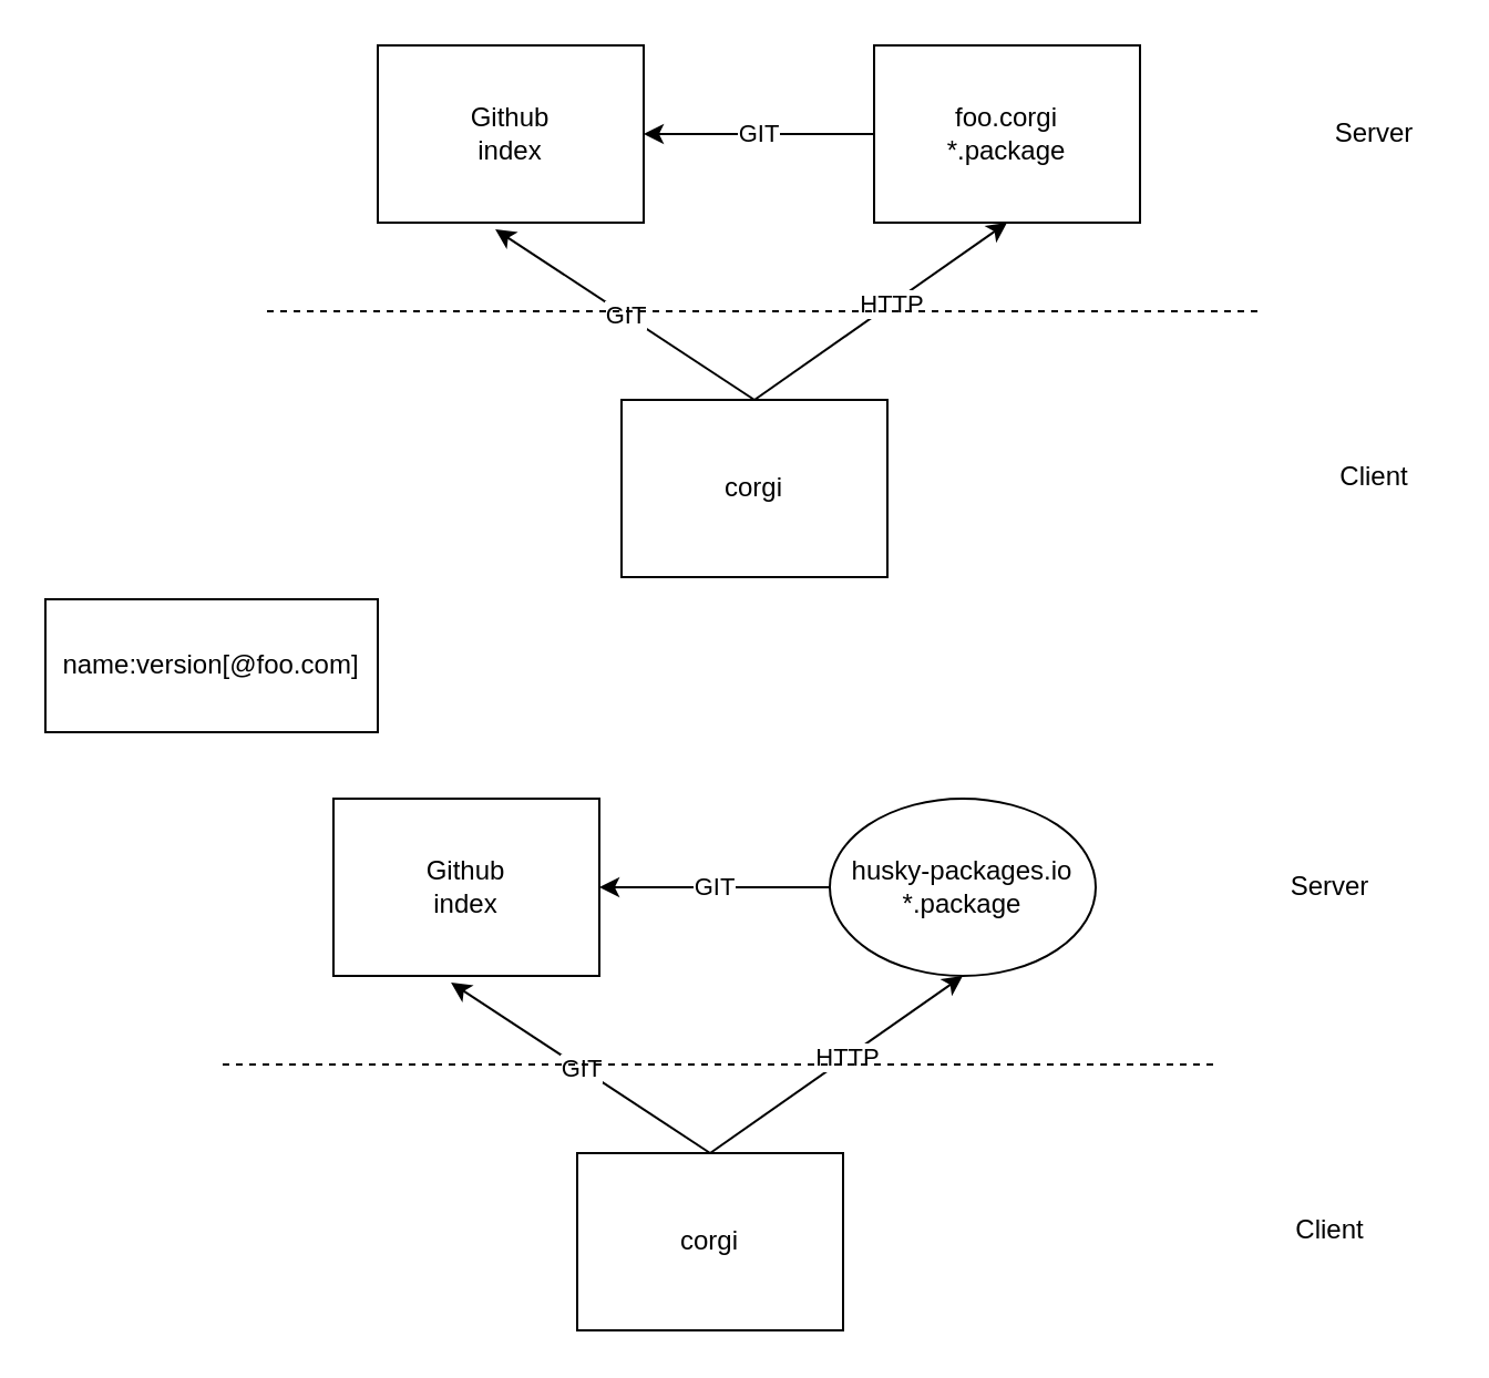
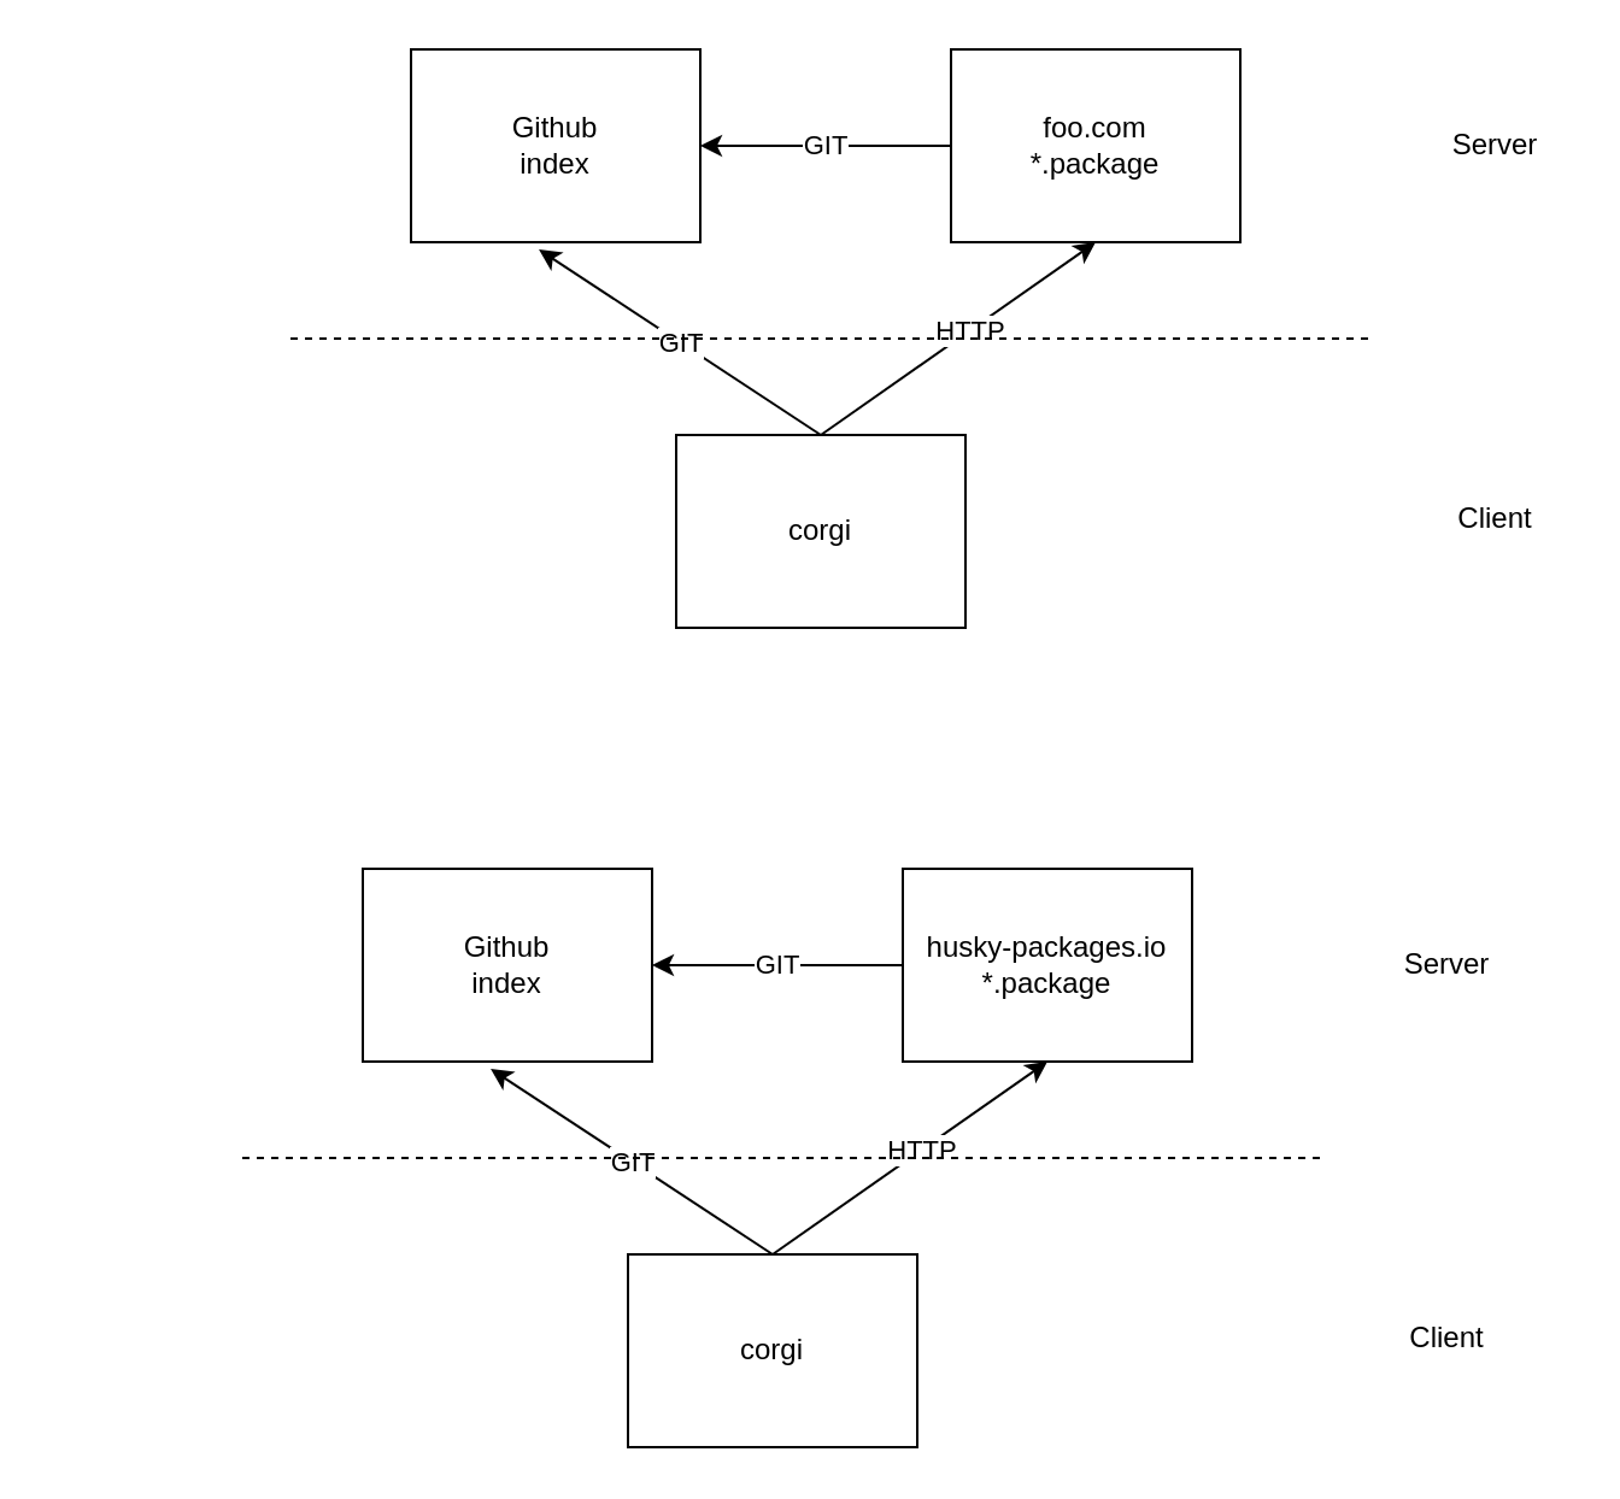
- <mxCell id="13" value="foo.corgi&lt;br&gt;*.package" style="rounded=0;whiteSpace=wrap;html=1;" parent="1" vertex="1"><mxGeometry x="394" y="20" width="120" height="80" as="geometry" /></mxCell>
+ <mxCell id="13" value="foo.com&lt;br&gt;*.package" style="rounded=0;whiteSpace=wrap;html=1;" parent="1" vertex="1"><mxGeometry x="394" y="20" width="120" height="80" as="geometry" /></mxCell>
- <mxCell id="22" value="name:version[@foo.com]" style="rounded=0;whiteSpace=wrap;html=1;" parent="1" vertex="1"><mxGeometry x="20" y="270" width="150" height="60" as="geometry" /></mxCell>
- <mxCell id="3" value="husky-packages.io&lt;br&gt;*.package" style="ellipse;whiteSpace=wrap;html=1;" parent="1" vertex="1"><mxGeometry x="374" y="360" width="120" height="80" as="geometry" /></mxCell>
+ <mxCell id="3" value="husky-packages.io&lt;br&gt;*.package" style="rounded=0;whiteSpace=wrap;html=1;" parent="1" vertex="1"><mxGeometry x="374" y="360" width="120" height="80" as="geometry" /></mxCell>
